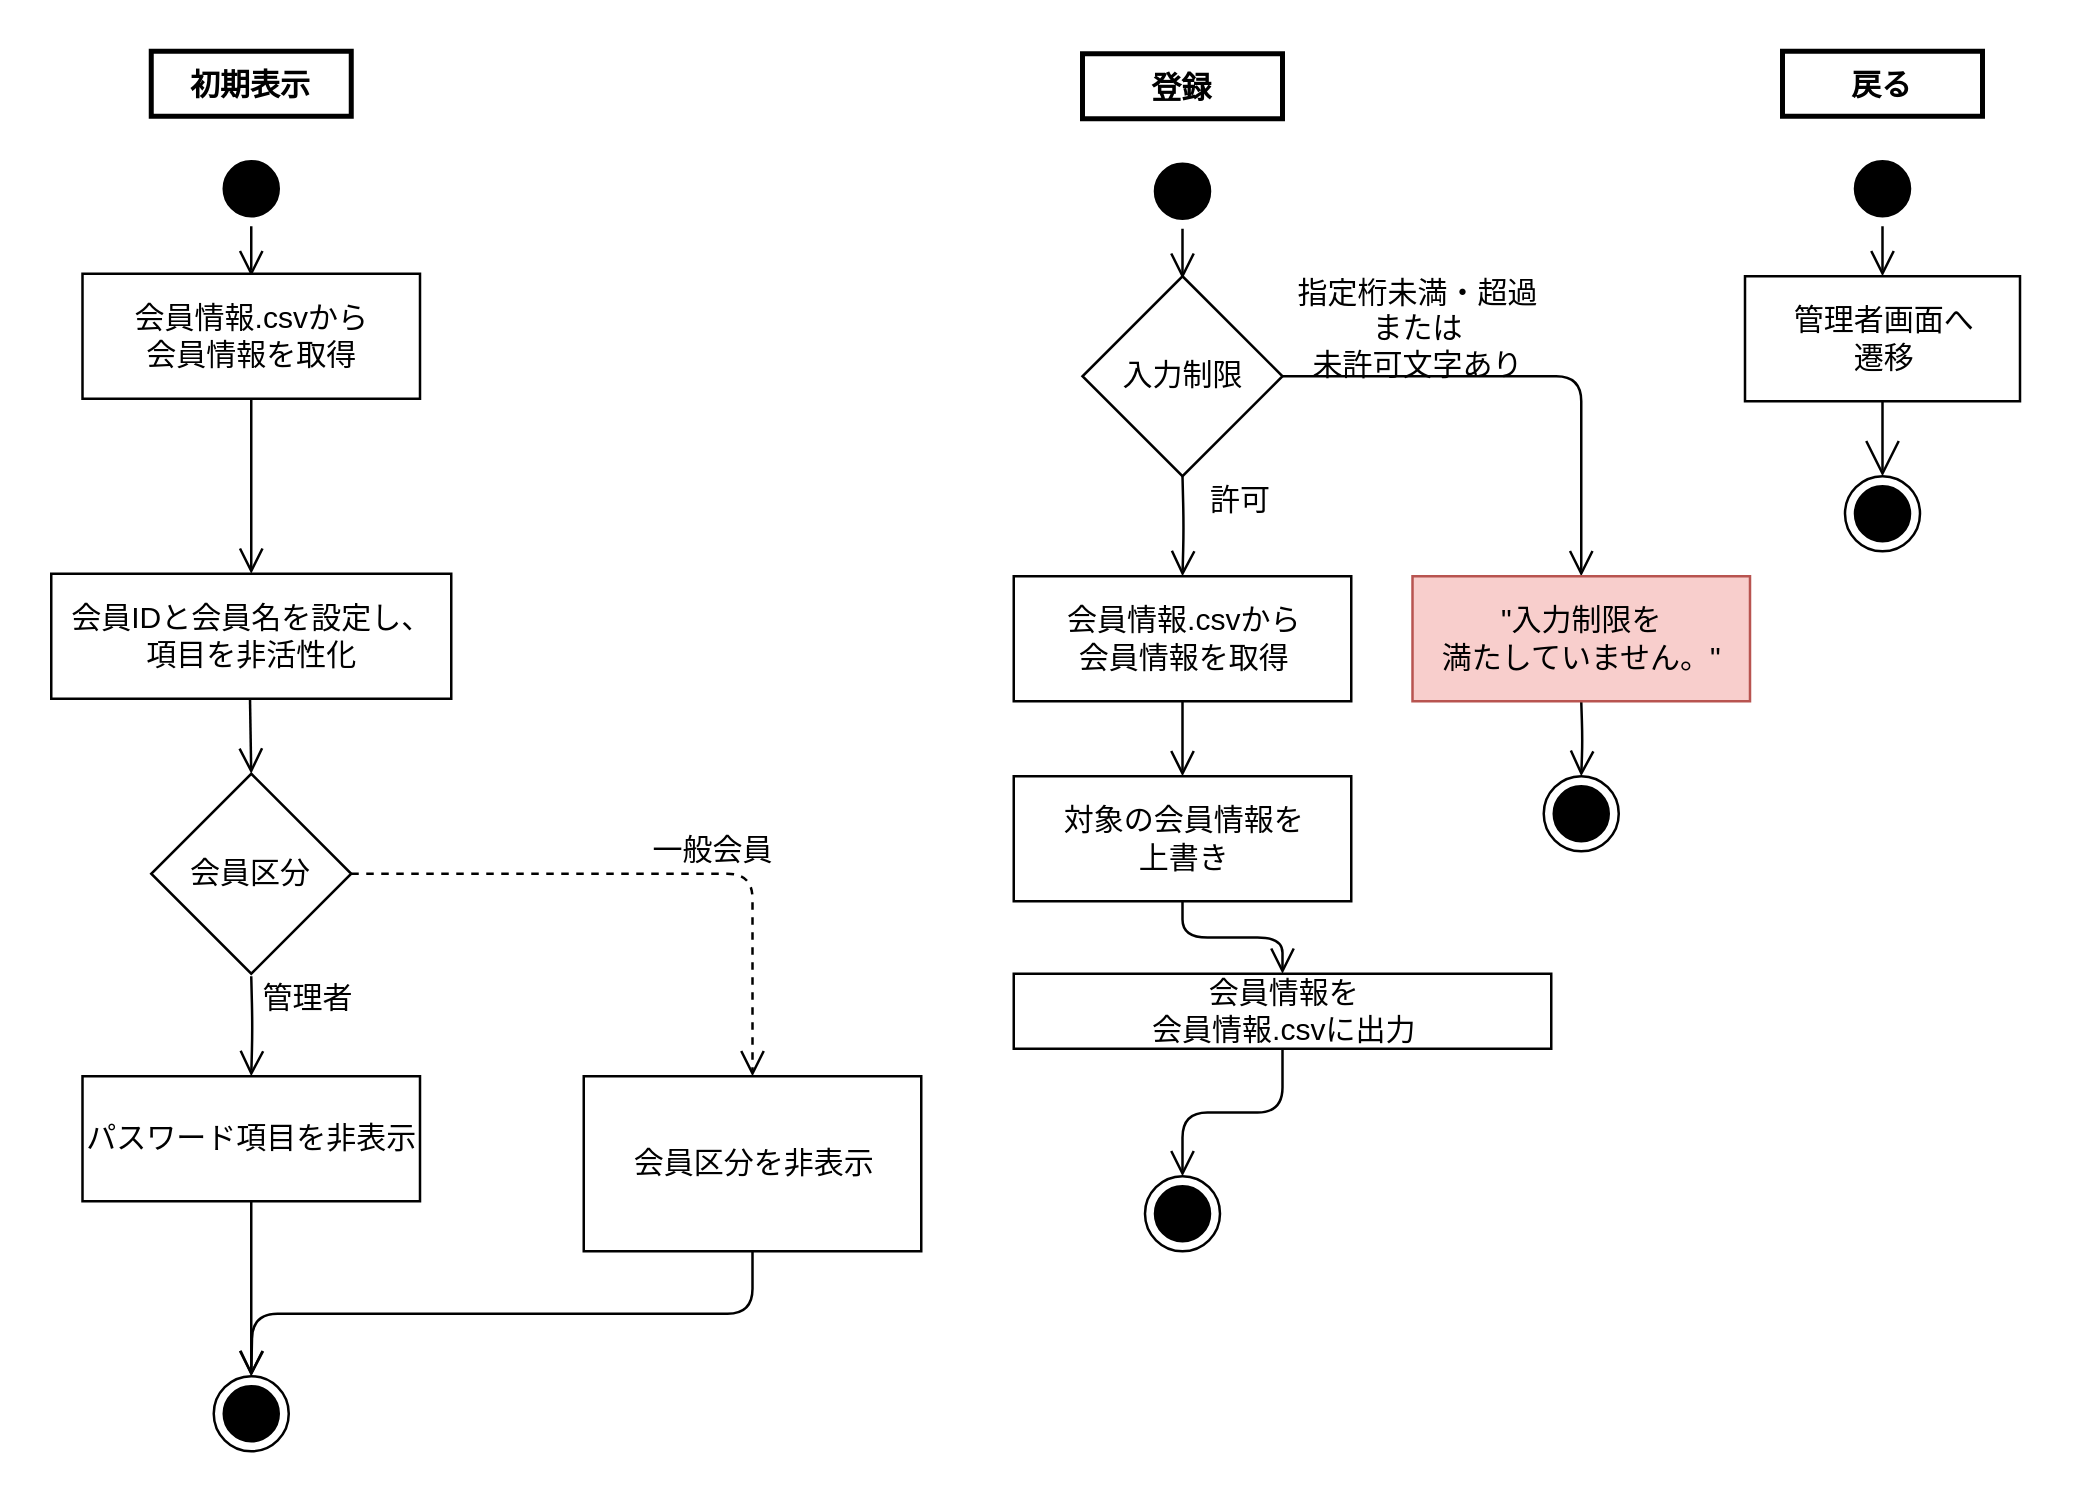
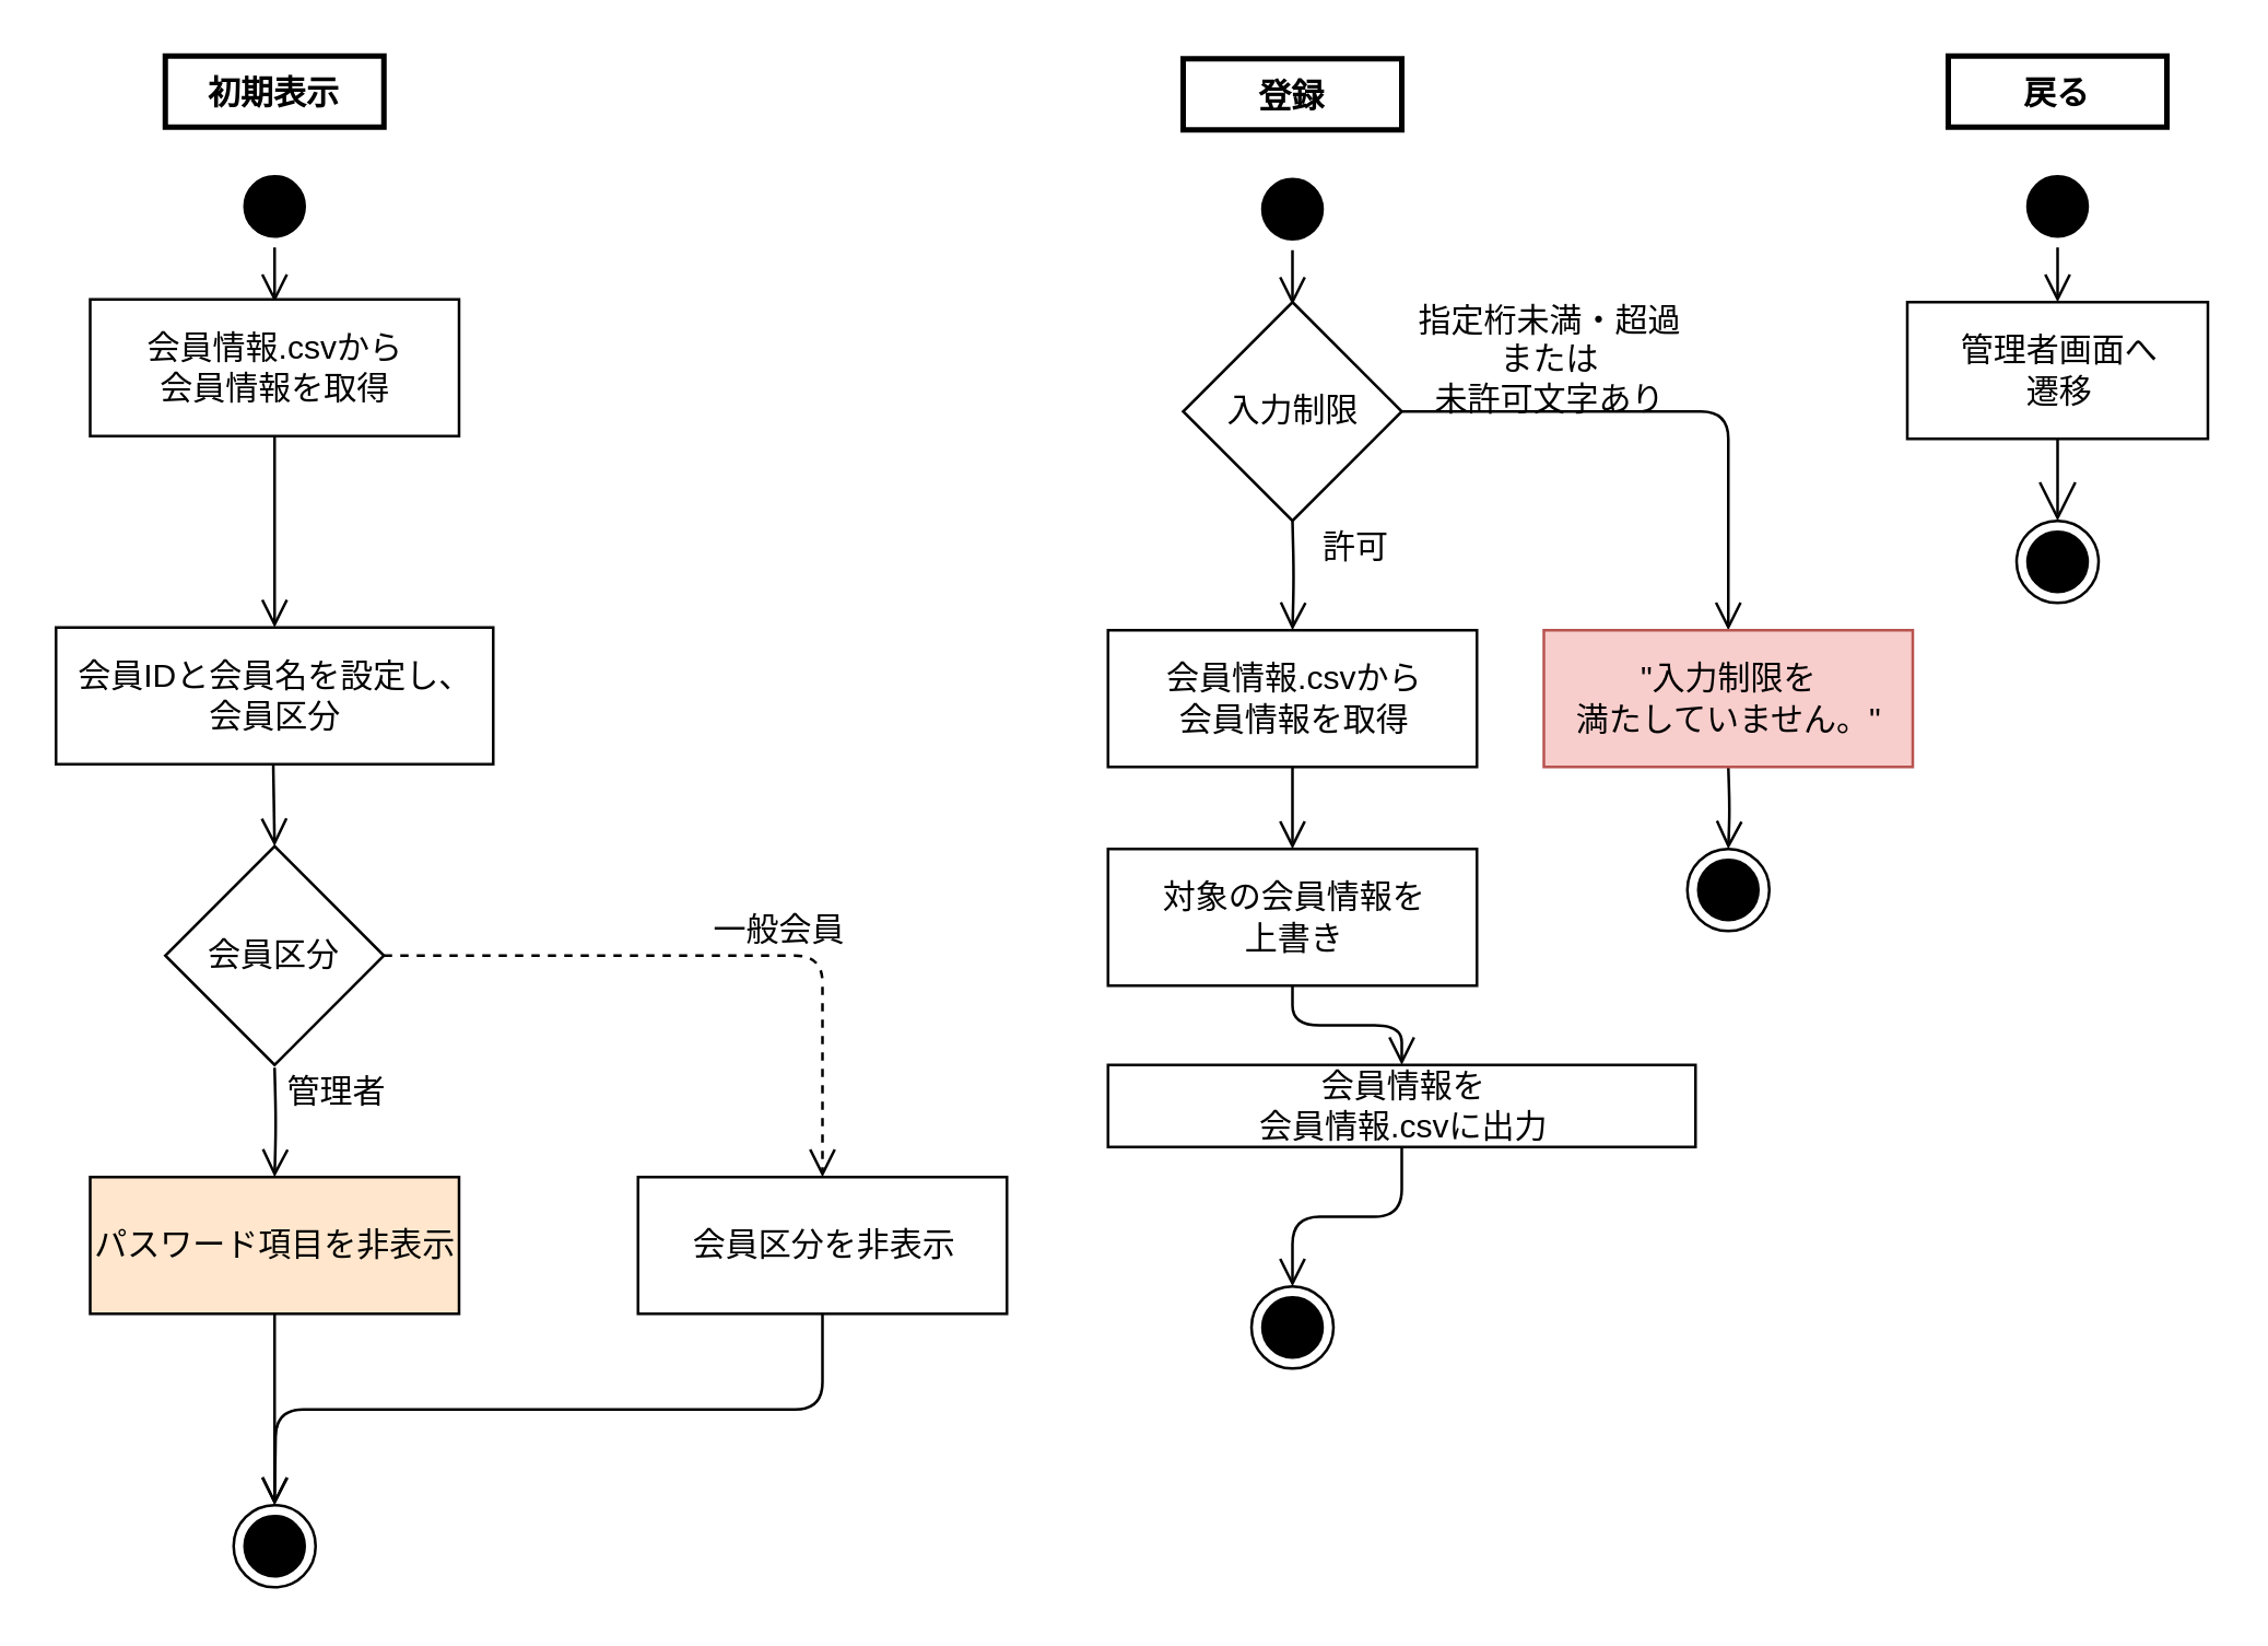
- <mxCell id="25" value="会員IDと会員名を設定し、&lt;br&gt;項目を非活性化" style="html=1;fillColor=#FFFFFF;fontColor=#000000;strokeColor=#000000;" vertex="1" parent="1"><mxGeometry x="20" y="229" width="160" height="50" as="geometry" /></mxCell>
+ <mxCell id="25" value="会員IDと会員名を設定し、&lt;br&gt;会員区分" style="html=1;fillColor=#FFFFFF;fontColor=#000000;strokeColor=#000000;" vertex="1" parent="1"><mxGeometry x="20" y="229" width="160" height="50" as="geometry" /></mxCell>
- <mxCell id="30" value="パスワード項目を非表示" style="html=1;fillColor=#FFFFFF;fontColor=#000000;strokeColor=#000000;" vertex="1" parent="1"><mxGeometry x="32.5" y="430" width="135" height="50" as="geometry" /></mxCell>
+ <mxCell id="30" value="パスワード項目を非表示" style="html=1;fillColor=#ffe6cc;fontColor=#000000;strokeColor=#000000;" vertex="1" parent="1"><mxGeometry x="32.5" y="430" width="135" height="50" as="geometry" /></mxCell>
- <mxCell id="32" value="会員区分を非表示" style="html=1;fillColor=#FFFFFF;fontColor=#000000;strokeColor=#000000;" vertex="1" parent="1"><mxGeometry x="233" y="430" width="135" height="70" as="geometry" /></mxCell>
+ <mxCell id="32" value="会員区分を非表示" style="html=1;fillColor=#FFFFFF;fontColor=#000000;strokeColor=#000000;" vertex="1" parent="1"><mxGeometry x="233" y="430" width="135" height="50" as="geometry" /></mxCell>
